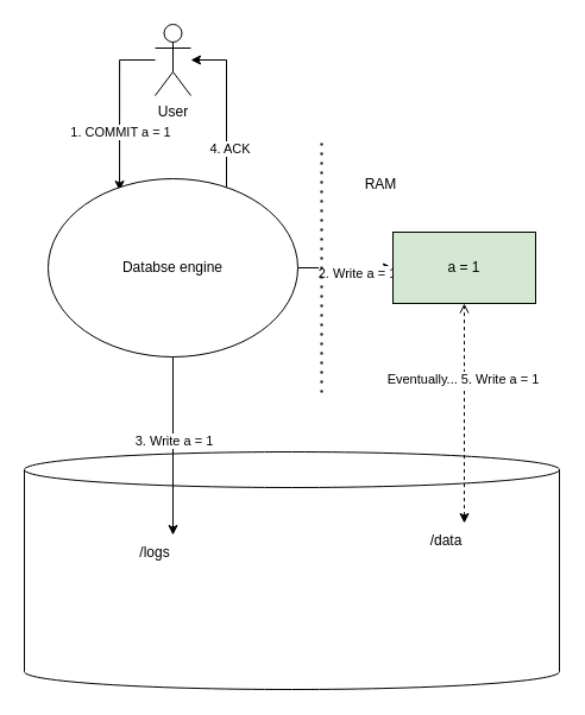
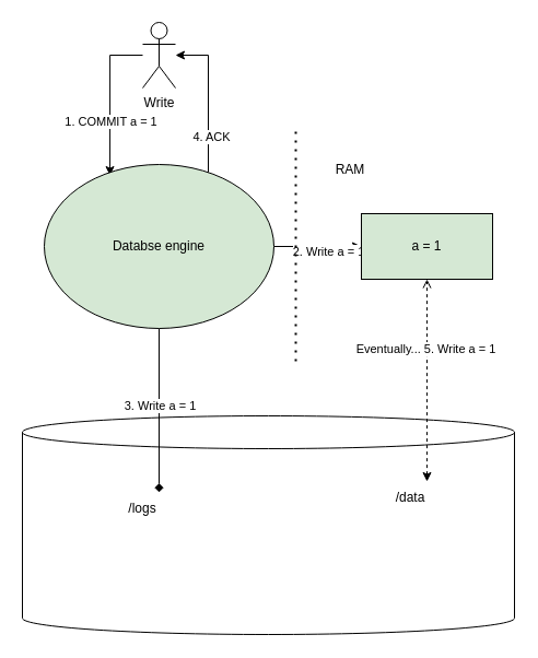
- <mxCell id="5" value="User" style="shape=umlActor;verticalLabelPosition=bottom;verticalAlign=top;html=1;outlineConnect=0;" vertex="1" parent="1"><mxGeometry x="130" y="20" width="30" height="60" as="geometry" /></mxCell>
+ <mxCell id="5" value="Write" style="shape=umlActor;verticalLabelPosition=bottom;verticalAlign=top;html=1;outlineConnect=0;" vertex="1" parent="1"><mxGeometry x="130" y="20" width="30" height="60" as="geometry" /></mxCell>
- <mxCell id="11" value="Databse engine" style="ellipse;whiteSpace=wrap;html=1;" vertex="1" parent="1"><mxGeometry x="40" y="150" width="210" height="150" as="geometry" /></mxCell>
+ <mxCell id="11" value="Databse engine" style="ellipse;whiteSpace=wrap;html=1;fillColor=#d5e8d4;" vertex="1" parent="1"><mxGeometry x="40" y="150" width="210" height="150" as="geometry" /></mxCell>
- <mxCell id="6" value="" style="edgeStyle=orthogonalEdgeStyle;rounded=0;orthogonalLoop=1;jettySize=auto;html=1;entryX=0.75;entryY=0;entryDx=0;entryDy=0;" edge="1" parent="1" source="11" target="15"><mxGeometry relative="1" as="geometry" /></mxCell>
+ <mxCell id="6" value="" style="edgeStyle=orthogonalEdgeStyle;rounded=0;orthogonalLoop=1;jettySize=auto;html=1;entryX=0.75;entryY=0;entryDx=0;entryDy=0;endArrow=diamond;" edge="1" parent="1" source="11" target="15"><mxGeometry relative="1" as="geometry" /></mxCell>
